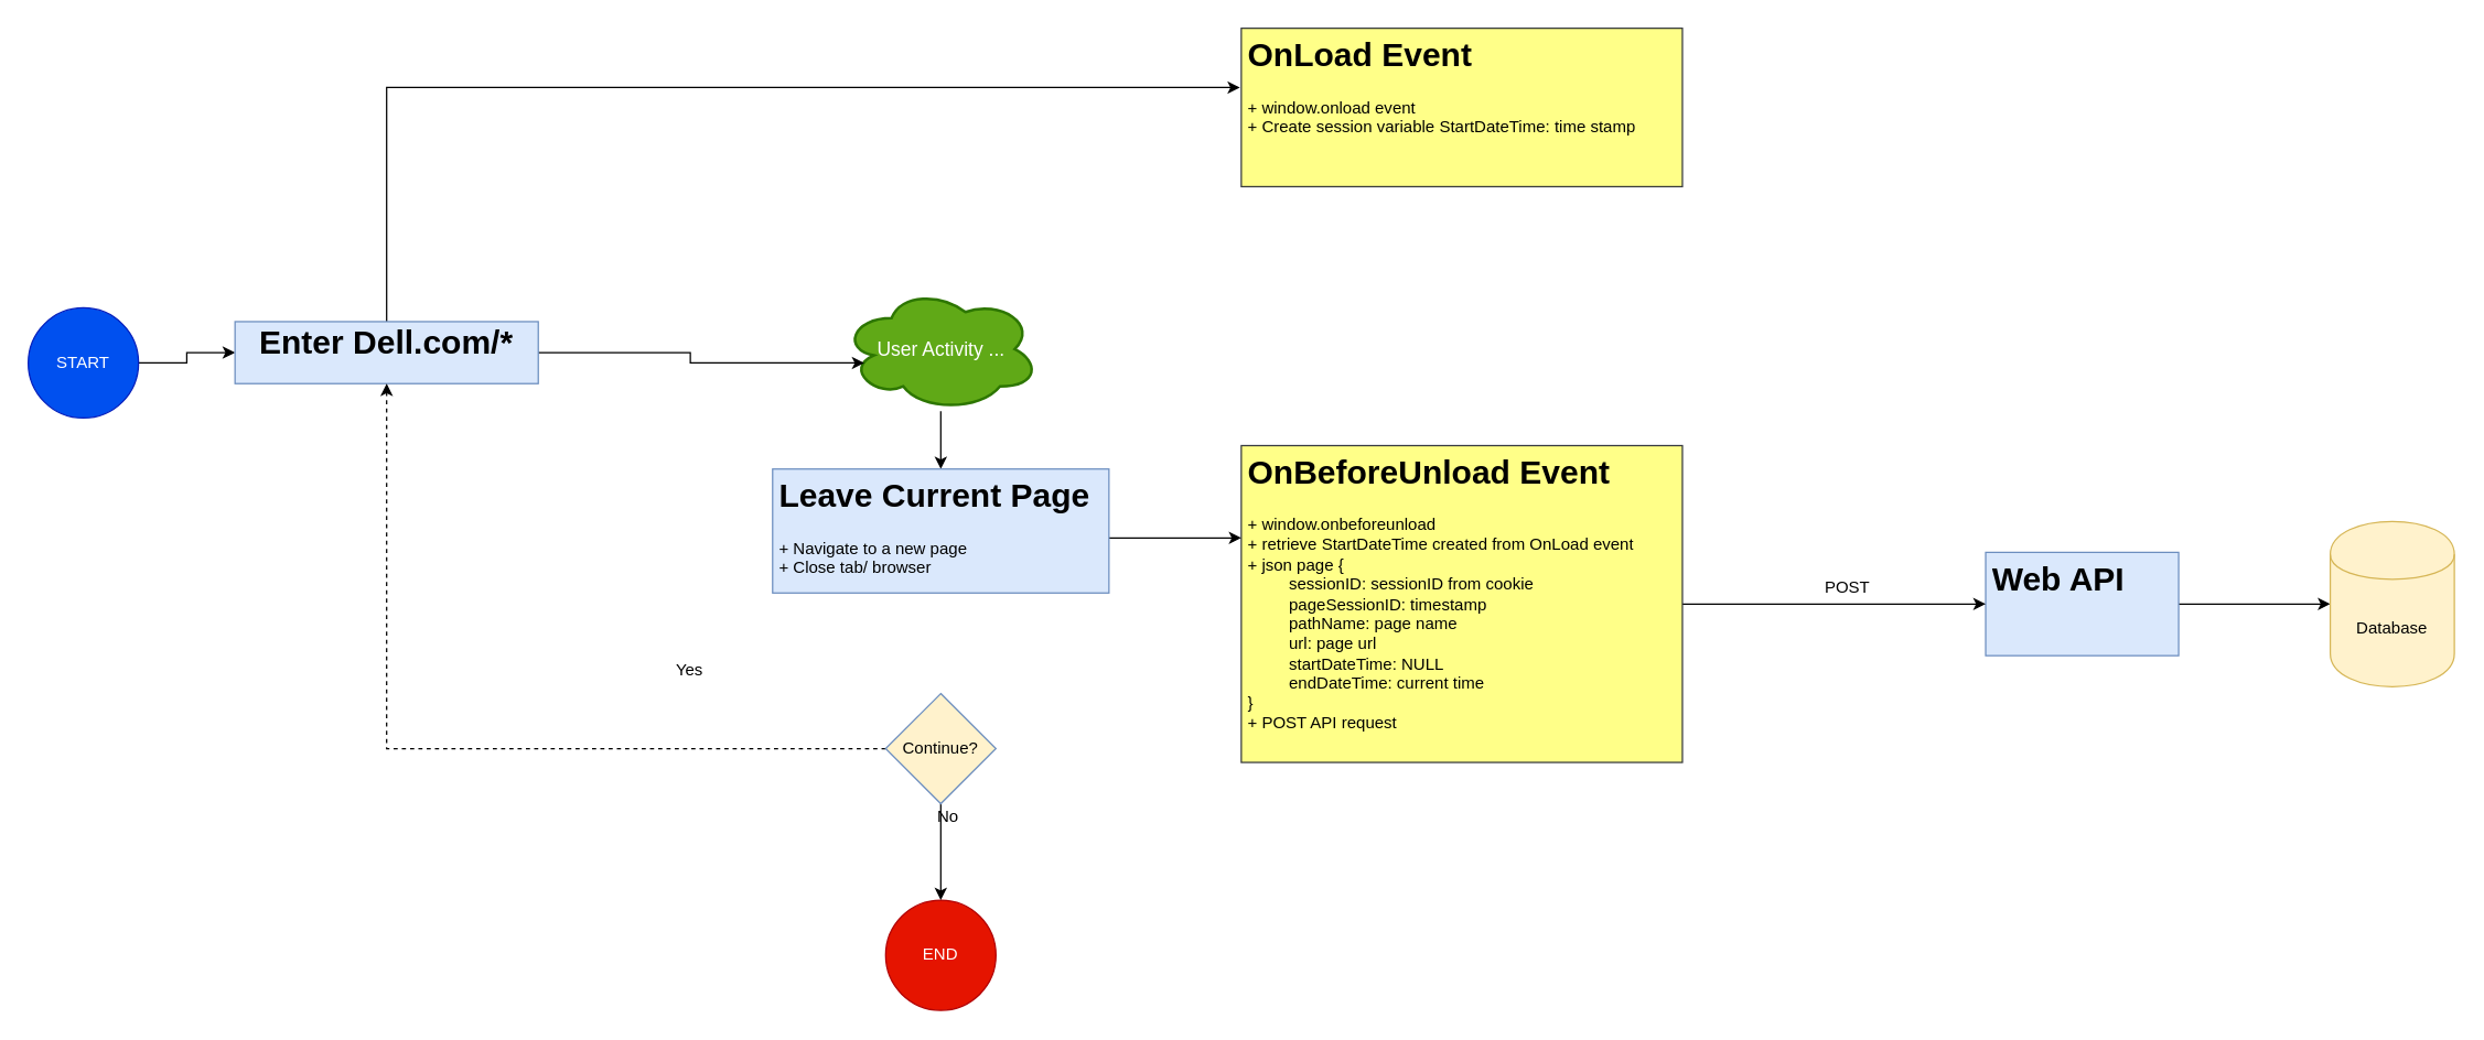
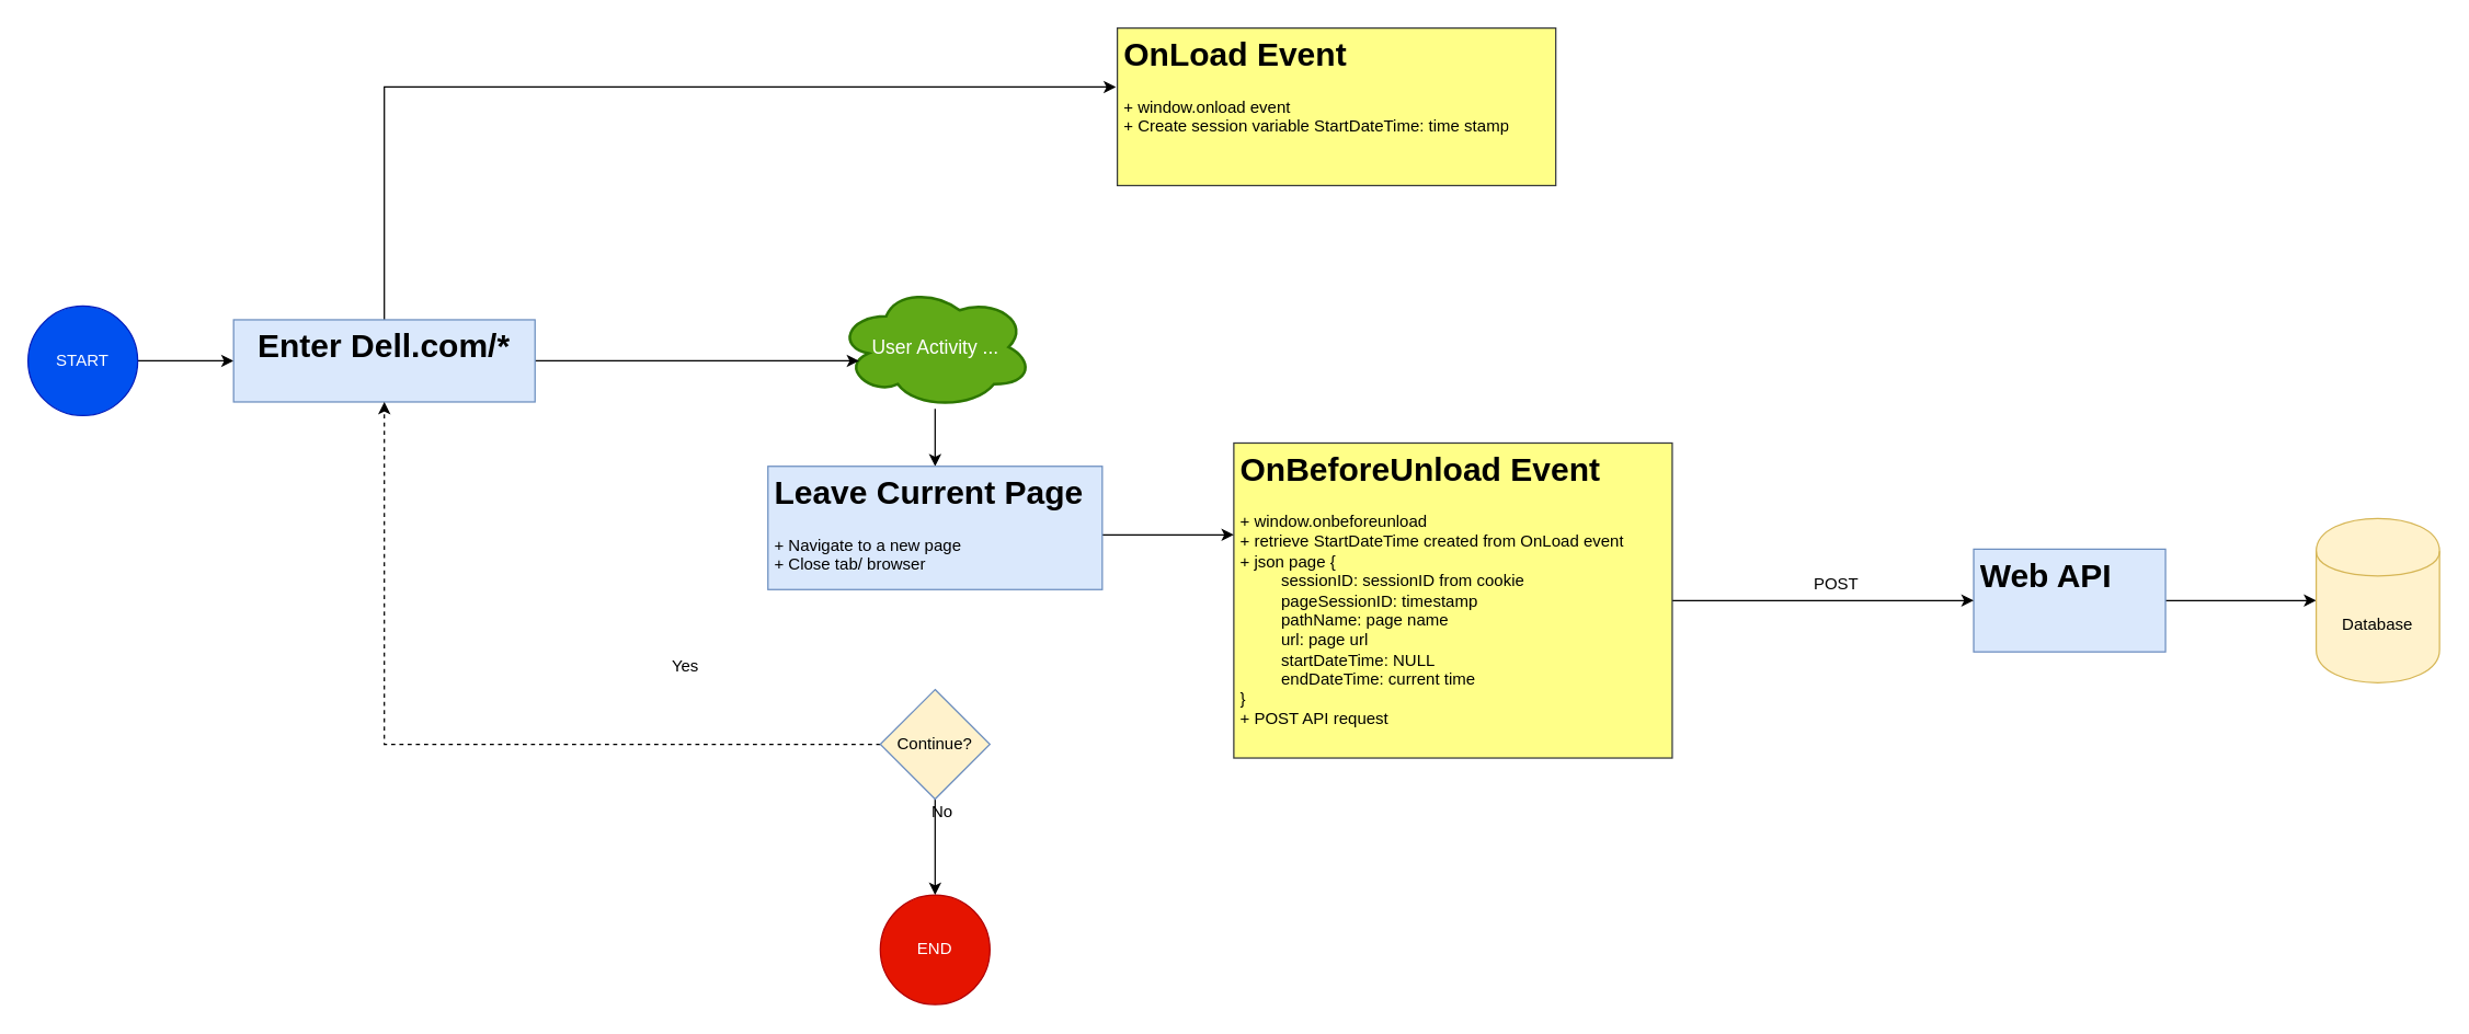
- <mxCell id="4" value="&lt;h1&gt;OnLoad Event&lt;br&gt;&lt;/h1&gt;&lt;div&gt;+ window.onload event&lt;br&gt;&lt;/div&gt;&lt;div align=&quot;left&quot;&gt;+ Create session variable StartDateTime: time stamp&lt;/div&gt;" style="text;html=1;strokeColor=#36393d;fillColor=#ffff88;spacing=5;spacingTop=-20;whiteSpace=wrap;overflow=hidden;rounded=0;labelBorderColor=none;align=left;" parent="1" vertex="1"><mxGeometry x="900" y="20" width="320" height="115" as="geometry" /></mxCell>
+ <mxCell id="4" value="&lt;h1&gt;OnLoad Event&lt;br&gt;&lt;/h1&gt;&lt;div&gt;+ window.onload event&lt;br&gt;&lt;/div&gt;&lt;div align=&quot;left&quot;&gt;+ Create session variable StartDateTime: time stamp&lt;/div&gt;" style="text;html=1;strokeColor=#36393d;fillColor=#ffff88;spacing=5;spacingTop=-20;whiteSpace=wrap;overflow=hidden;rounded=0;labelBorderColor=none;align=left;" parent="1" vertex="1"><mxGeometry x="815" y="20" width="320" height="115" as="geometry" /></mxCell>
- <mxCell id="12" value="&lt;h1 align=&quot;center&quot;&gt;Enter Dell.com/*&lt;br&gt;&lt;/h1&gt;" style="text;html=1;strokeColor=#6c8ebf;fillColor=#dae8fc;spacing=5;spacingTop=-20;whiteSpace=wrap;overflow=hidden;rounded=0;align=center;verticalAlign=middle;" parent="1" vertex="1"><mxGeometry x="170" y="233" width="220" height="45" as="geometry" /></mxCell>
+ <mxCell id="12" value="&lt;h1 align=&quot;center&quot;&gt;Enter Dell.com/*&lt;br&gt;&lt;/h1&gt;" style="text;html=1;strokeColor=#6c8ebf;fillColor=#dae8fc;spacing=5;spacingTop=-20;whiteSpace=wrap;overflow=hidden;rounded=0;align=center;verticalAlign=middle;" parent="1" vertex="1"><mxGeometry x="170" y="233" width="220" height="60" as="geometry" /></mxCell>
